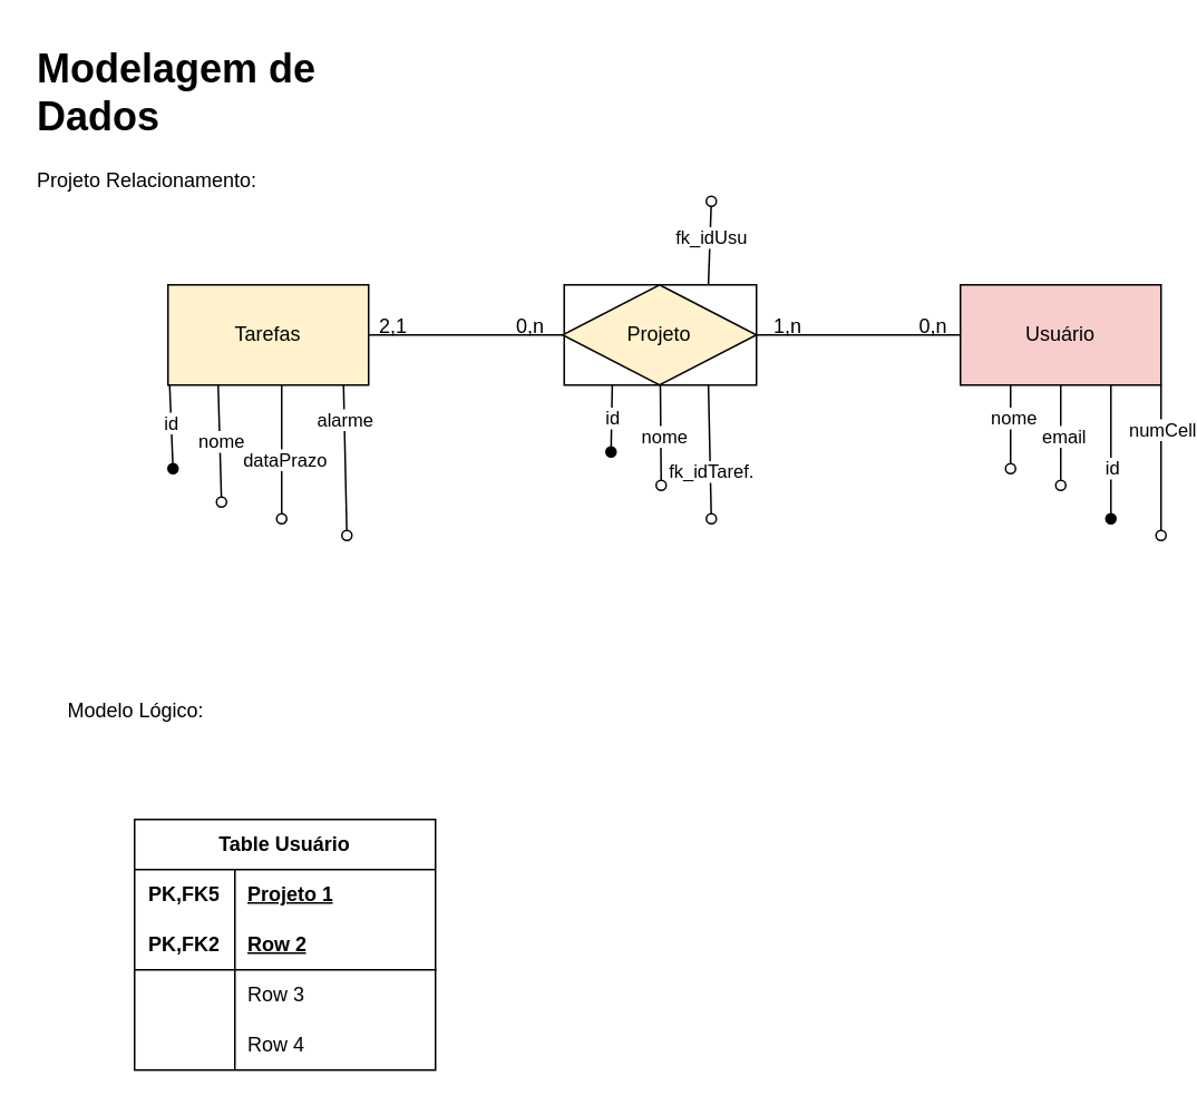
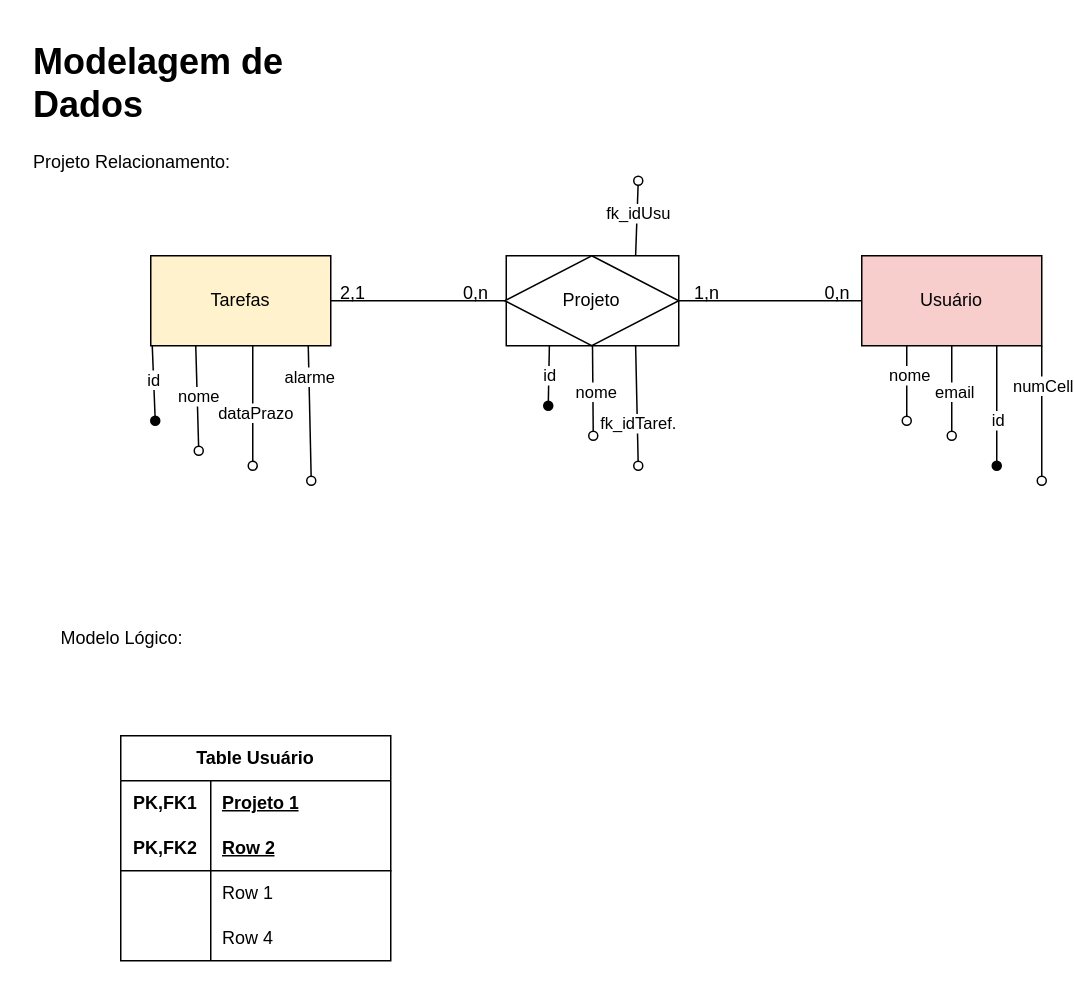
- <mxCell id="29" value="Projeto" style="rhombus;whiteSpace=wrap;html=1;fillColor=#fff2cc;" vertex="1" parent="1"><mxGeometry x="336" y="170" width="116" height="60" as="geometry" /></mxCell>
+ <mxCell id="29" value="Projeto" style="rhombus;whiteSpace=wrap;html=1;" vertex="1" parent="1"><mxGeometry x="336" y="170" width="116" height="60" as="geometry" /></mxCell>
- <mxCell id="17" value="PK,FK5" style="shape=partialRectangle;connectable=0;fillColor=none;top=0;left=0;bottom=0;right=0;fontStyle=1;overflow=hidden;html=1;whiteSpace=wrap;" parent="16" vertex="1"><mxGeometry width="60" height="30" as="geometry"><mxRectangle width="60" height="30" as="alternateBounds" /></mxGeometry></mxCell>
+ <mxCell id="17" value="PK,FK1" style="shape=partialRectangle;connectable=0;fillColor=none;top=0;left=0;bottom=0;right=0;fontStyle=1;overflow=hidden;html=1;whiteSpace=wrap;" parent="16" vertex="1"><mxGeometry width="60" height="30" as="geometry"><mxRectangle width="60" height="30" as="alternateBounds" /></mxGeometry></mxCell>
- <mxCell id="24" value="Row 3" style="shape=partialRectangle;connectable=0;fillColor=none;top=0;left=0;bottom=0;right=0;align=left;spacingLeft=6;overflow=hidden;html=1;whiteSpace=wrap;" parent="22" vertex="1"><mxGeometry x="60" width="120" height="30" as="geometry"><mxRectangle width="120" height="30" as="alternateBounds" /></mxGeometry></mxCell>
+ <mxCell id="24" value="Row 1" style="shape=partialRectangle;connectable=0;fillColor=none;top=0;left=0;bottom=0;right=0;align=left;spacingLeft=6;overflow=hidden;html=1;whiteSpace=wrap;" parent="22" vertex="1"><mxGeometry x="60" width="120" height="30" as="geometry"><mxRectangle width="120" height="30" as="alternateBounds" /></mxGeometry></mxCell>
